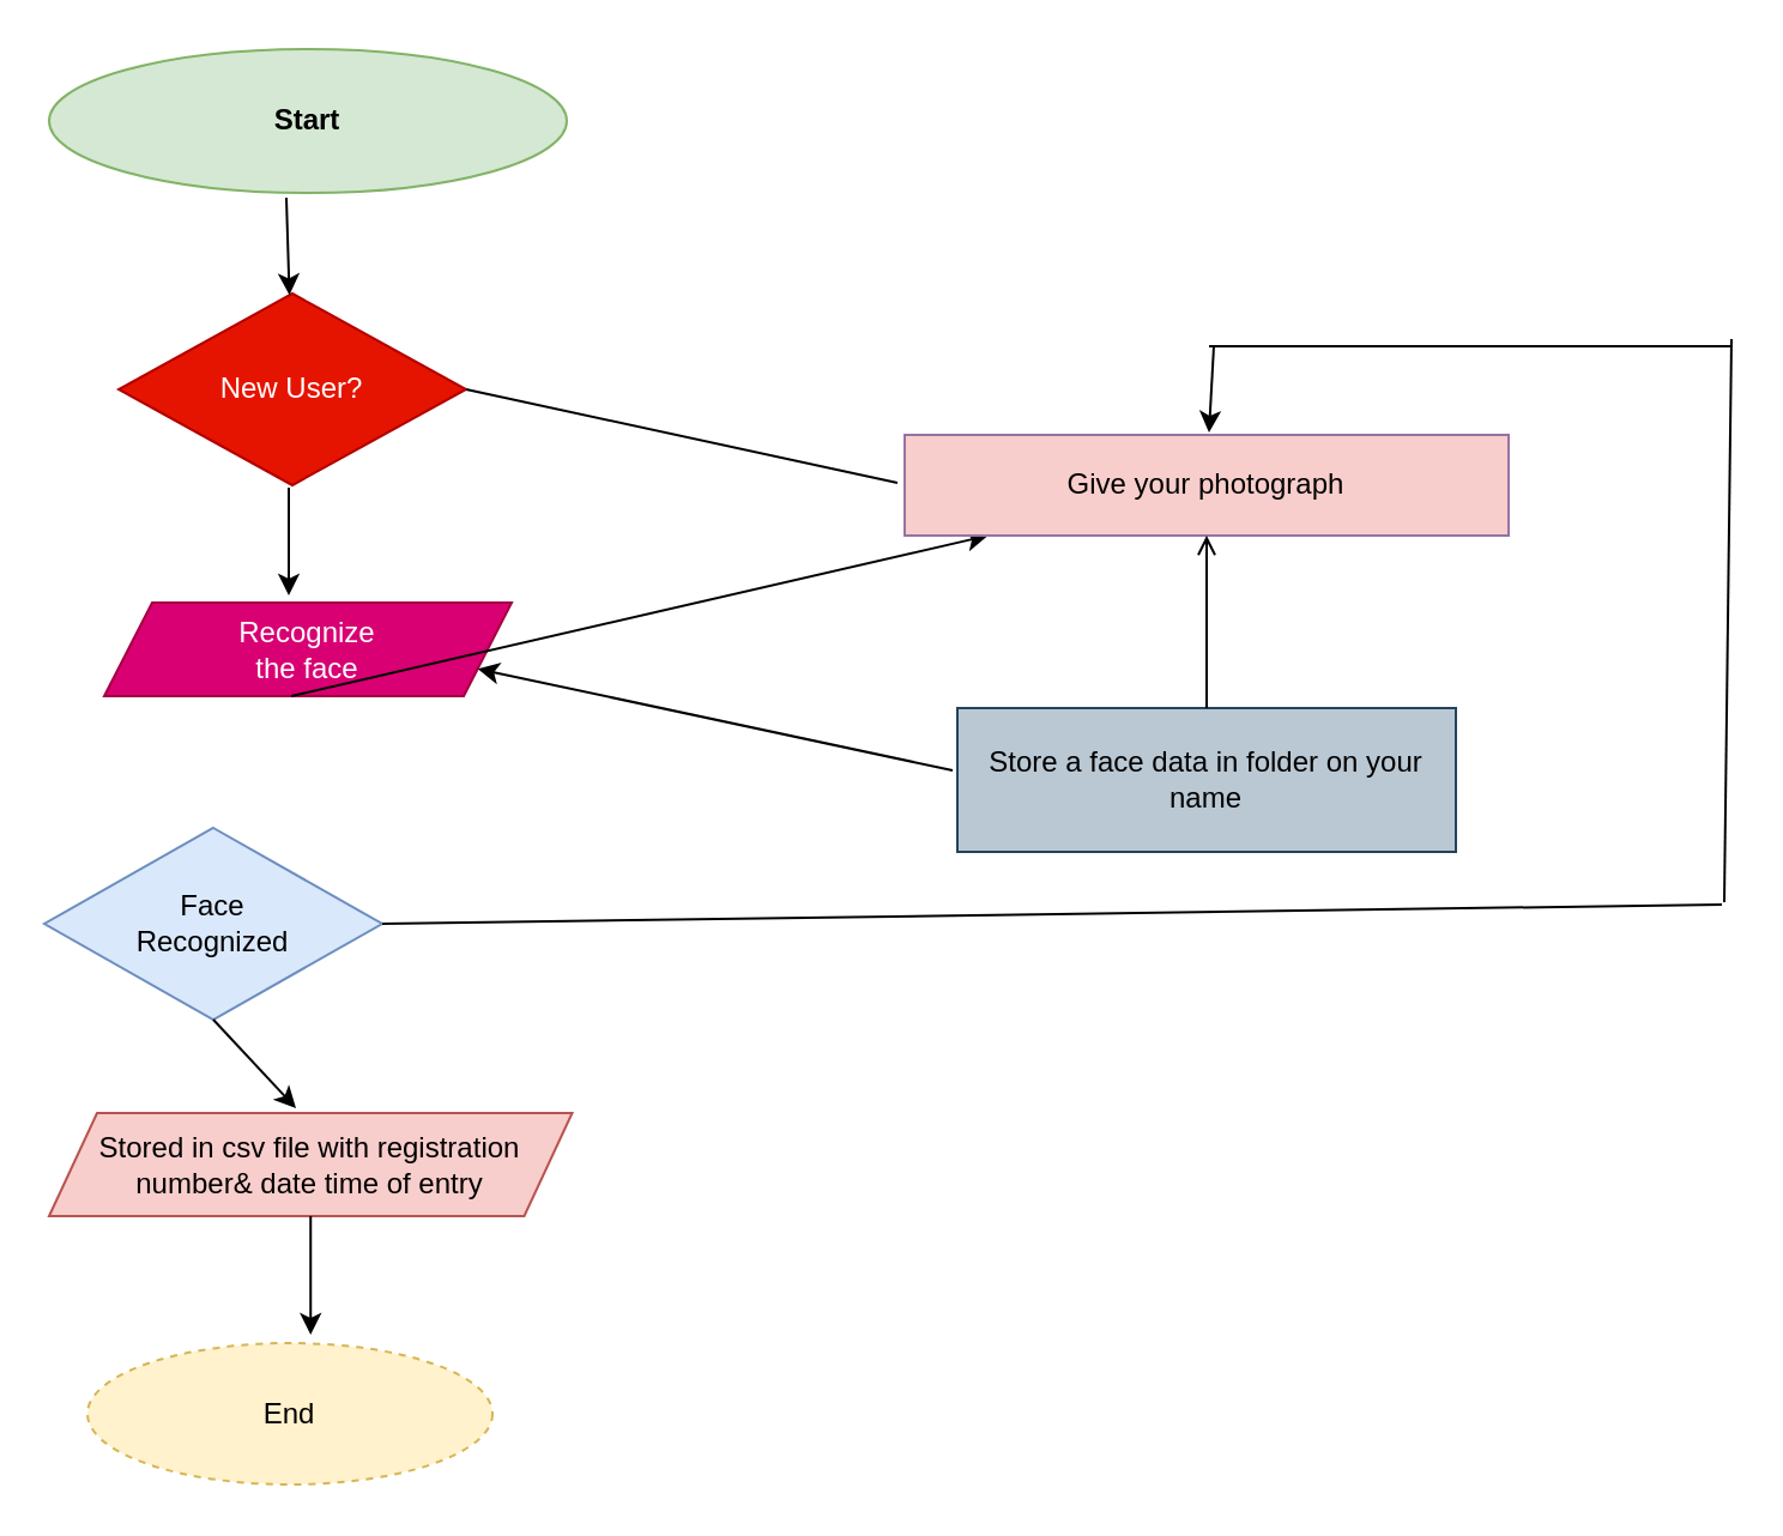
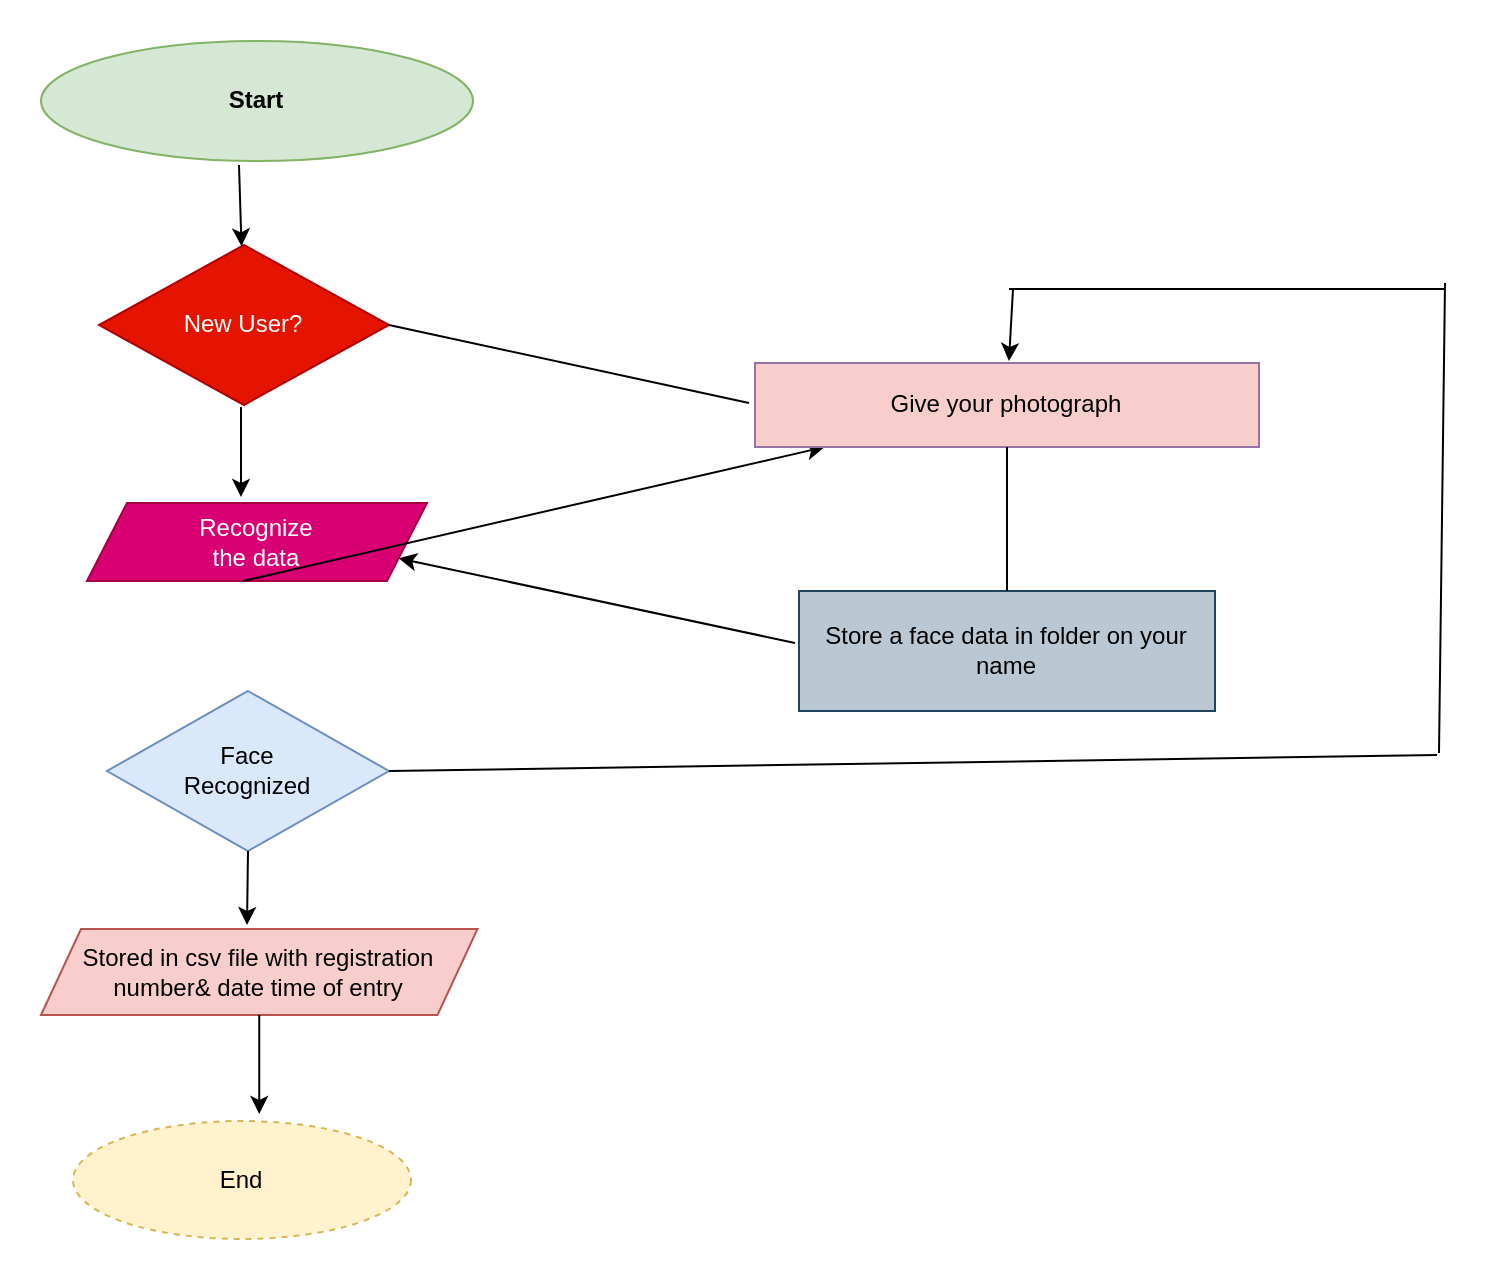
- <mxCell id="16" value="" style="endArrow=open;html=1;rounded=0;entryX=0.5;entryY=1;entryDx=0;entryDy=0;exitX=0.5;exitY=0;exitDx=0;exitDy=0;exitPerimeter=0;" edge="1" parent="1" source="14" target="13"><mxGeometry width="50" height="50" relative="1" as="geometry"><mxPoint x="502.5" y="288" as="sourcePoint" /><mxPoint x="502.5" y="231" as="targetPoint" /></mxGeometry></mxCell>
+ <mxCell id="16" value="" style="endArrow=none;html=1;rounded=0;entryX=0.5;entryY=1;entryDx=0;entryDy=0;exitX=0.5;exitY=0;exitDx=0;exitDy=0;exitPerimeter=0;" edge="1" parent="1" source="14" target="13"><mxGeometry width="50" height="50" relative="1" as="geometry"><mxPoint x="502.5" y="288" as="sourcePoint" /><mxPoint x="502.5" y="231" as="targetPoint" /></mxGeometry></mxCell>
- <mxCell id="4" value="Recognize&lt;div&gt;the face&lt;/div&gt;" style="shape=parallelogram;perimeter=parallelogramPerimeter;whiteSpace=wrap;html=1;fixedSize=1;fillColor=#d80073;fontColor=#ffffff;strokeColor=#A50040;" parent="1" vertex="1"><mxGeometry x="43" y="251" width="170" height="39" as="geometry" /></mxCell>
+ <mxCell id="4" value="Recognize&lt;div&gt;the data&lt;/div&gt;" style="shape=parallelogram;perimeter=parallelogramPerimeter;whiteSpace=wrap;html=1;fixedSize=1;fillColor=#d80073;fontColor=#ffffff;strokeColor=#A50040;" parent="1" vertex="1"><mxGeometry x="43" y="251" width="170" height="39" as="geometry" /></mxCell>
- <mxCell id="5" value="Face&lt;div&gt;Recognized&lt;/div&gt;" style="rhombus;whiteSpace=wrap;html=1;fillColor=#dae8fc;strokeColor=#6c8ebf;" parent="1" vertex="1"><mxGeometry x="18" y="345" width="141" height="80" as="geometry" /></mxCell>
+ <mxCell id="5" value="Face&lt;div&gt;Recognized&lt;/div&gt;" style="rhombus;whiteSpace=wrap;html=1;fillColor=#dae8fc;strokeColor=#6c8ebf;" parent="1" vertex="1"><mxGeometry x="53" y="345" width="141" height="80" as="geometry" /></mxCell>
